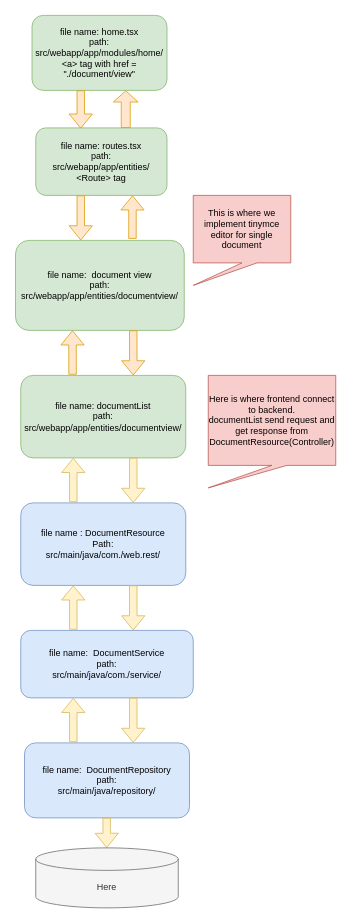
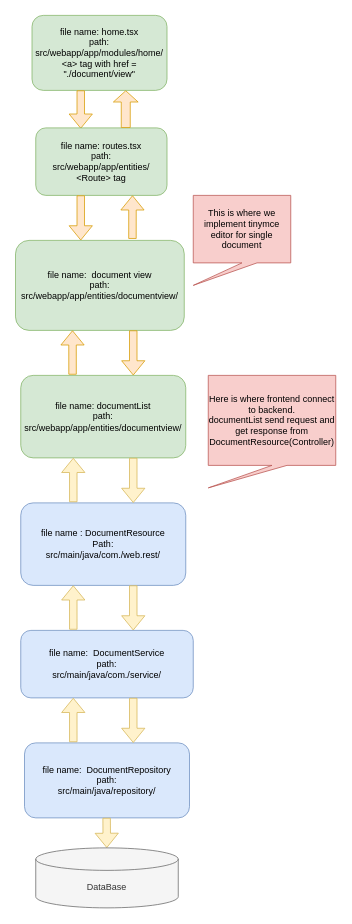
- <mxCell id="24" value="Here" style="shape=cylinder3;whiteSpace=wrap;html=1;boundedLbl=1;backgroundOutline=1;size=15;fillColor=#f5f5f5;strokeColor=#666666;fontColor=#333333;" vertex="1" parent="1"><mxGeometry x="47" y="1130" width="190" height="80" as="geometry" /></mxCell>
+ <mxCell id="24" value="DataBase" style="shape=cylinder3;whiteSpace=wrap;html=1;boundedLbl=1;backgroundOutline=1;size=15;fillColor=#f5f5f5;strokeColor=#666666;fontColor=#333333;" vertex="1" parent="1"><mxGeometry x="47" y="1130" width="190" height="80" as="geometry" /></mxCell>
